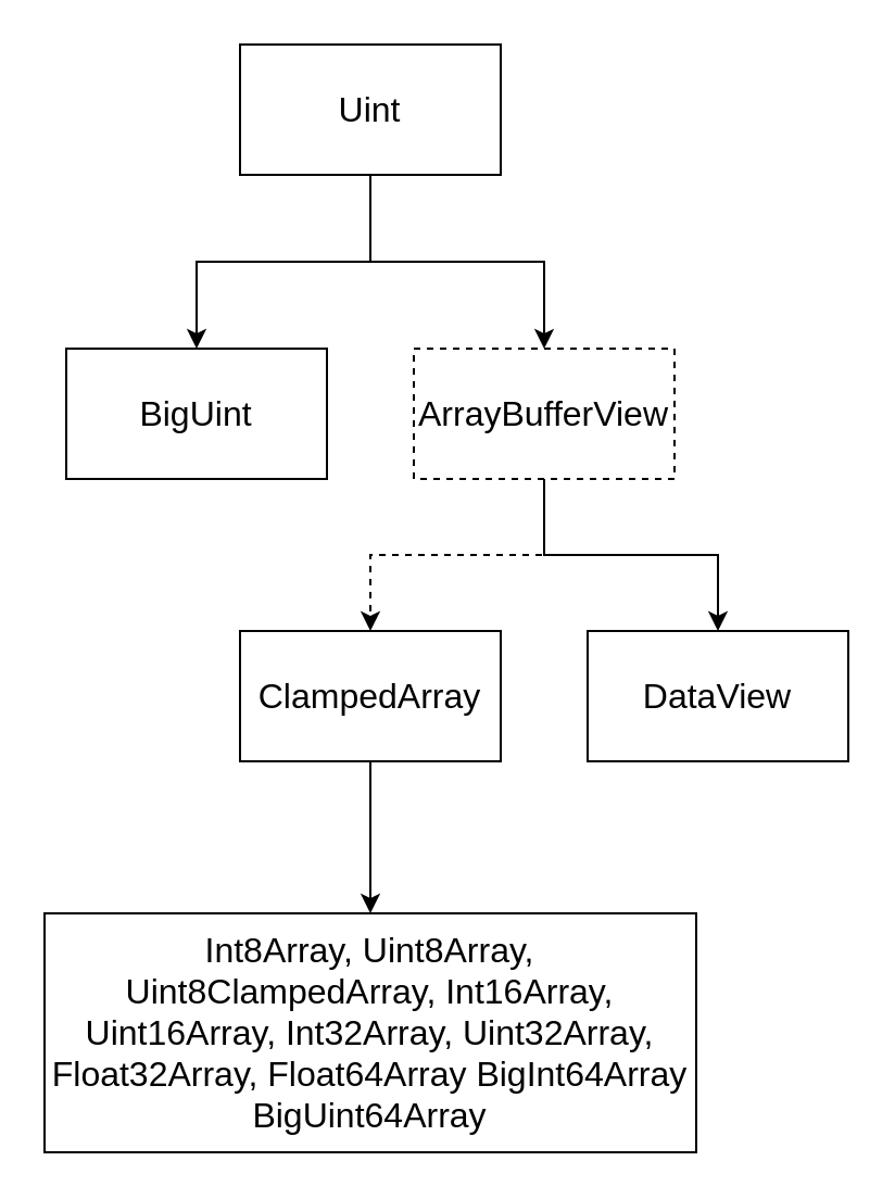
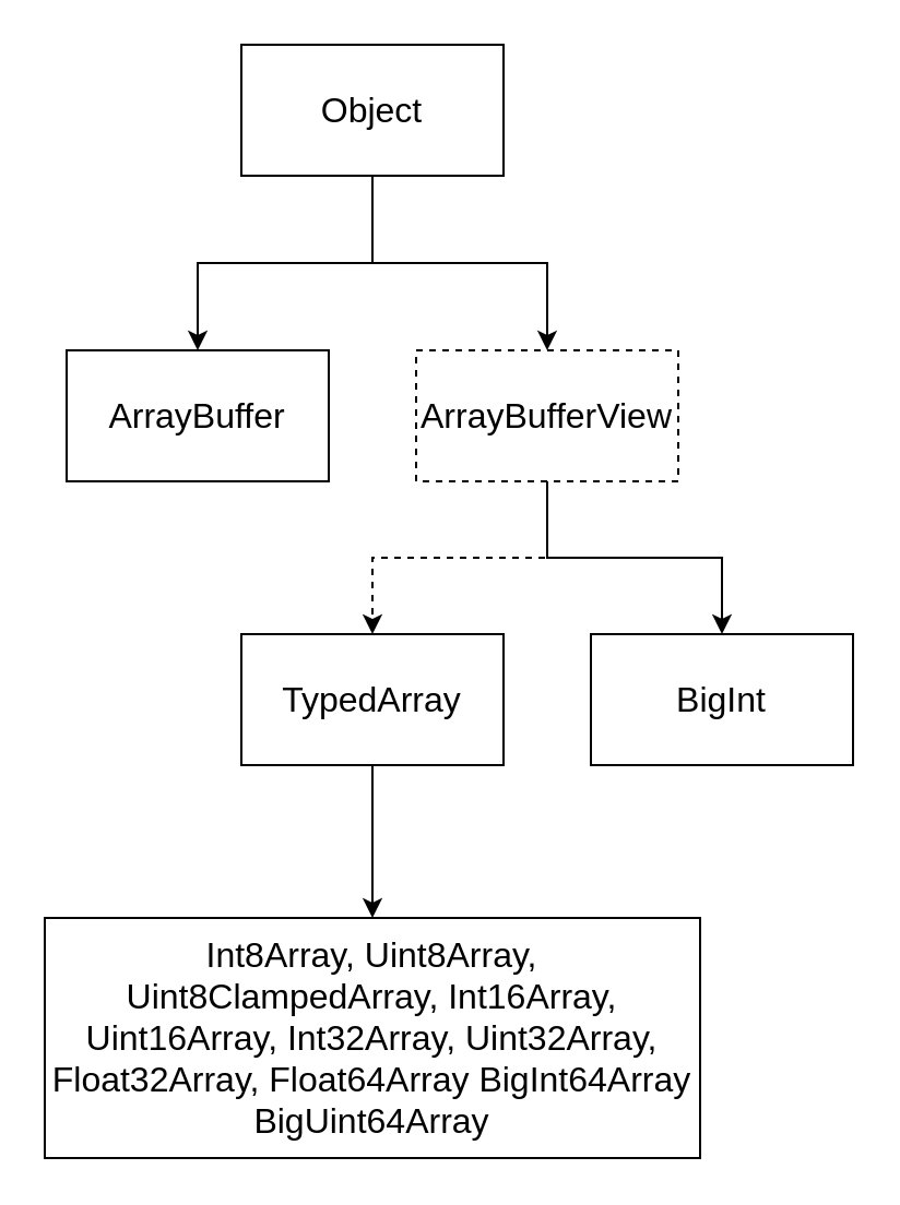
- <mxCell id="4" value="Uint" style="rounded=0;whiteSpace=wrap;html=1;fontSize=16;" vertex="1" parent="1"><mxGeometry x="110" y="20" width="120" height="60" as="geometry" /></mxCell>
+ <mxCell id="4" value="Object" style="rounded=0;whiteSpace=wrap;html=1;fontSize=16;" vertex="1" parent="1"><mxGeometry x="110" y="20" width="120" height="60" as="geometry" /></mxCell>
- <mxCell id="5" value="BigUint" style="rounded=0;whiteSpace=wrap;html=1;fontSize=16;" vertex="1" parent="1"><mxGeometry x="30" y="160" width="120" height="60" as="geometry" /></mxCell>
+ <mxCell id="5" value="ArrayBuffer" style="rounded=0;whiteSpace=wrap;html=1;fontSize=16;" vertex="1" parent="1"><mxGeometry x="30" y="160" width="120" height="60" as="geometry" /></mxCell>
- <mxCell id="10" value="ClampedArray" style="rounded=0;whiteSpace=wrap;html=1;fontSize=16;" vertex="1" parent="1"><mxGeometry x="110" y="290" width="120" height="60" as="geometry" /></mxCell>
+ <mxCell id="10" value="TypedArray" style="rounded=0;whiteSpace=wrap;html=1;fontSize=16;" vertex="1" parent="1"><mxGeometry x="110" y="290" width="120" height="60" as="geometry" /></mxCell>
- <mxCell id="11" value="DataView" style="rounded=0;whiteSpace=wrap;html=1;fontSize=16;" vertex="1" parent="1"><mxGeometry x="270" y="290" width="120" height="60" as="geometry" /></mxCell>
+ <mxCell id="11" value="BigInt" style="rounded=0;whiteSpace=wrap;html=1;fontSize=16;" vertex="1" parent="1"><mxGeometry x="270" y="290" width="120" height="60" as="geometry" /></mxCell>
